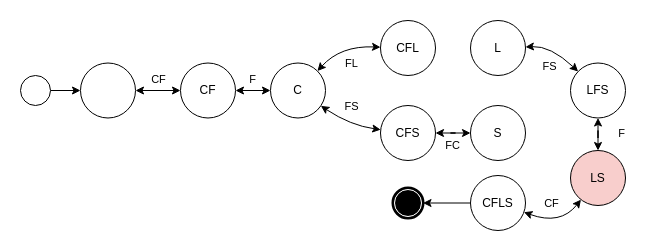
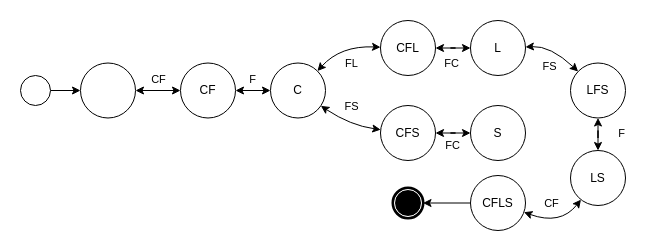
+ <mxCell id="15" style="edgeStyle=orthogonalEdgeStyle;rounded=0;orthogonalLoop=1;jettySize=auto;html=1;exitX=1;exitY=0.5;exitDx=0;exitDy=0;startArrow=classic;startFill=1;" edge="1" parent="1" source="17" target="23"><mxGeometry relative="1" as="geometry" /></mxCell>
+ <mxCell id="16" value="FC" style="edgeLabel;html=1;align=center;verticalAlign=middle;resizable=0;points=[];" vertex="1" connectable="0" parent="15"><mxGeometry x="-0.276" y="2" relative="1" as="geometry"><mxPoint x="-1" y="17" as="offset" /></mxGeometry></mxCell>
- <mxCell id="30" value="LS" style="ellipse;whiteSpace=wrap;html=1;aspect=fixed;fillColor=#f8cecc;" vertex="1" parent="1"><mxGeometry x="570" y="150" width="55" height="55" as="geometry" /></mxCell>
+ <mxCell id="30" value="LS" style="ellipse;whiteSpace=wrap;html=1;aspect=fixed;" vertex="1" parent="1"><mxGeometry x="570" y="150" width="55" height="55" as="geometry" /></mxCell>
